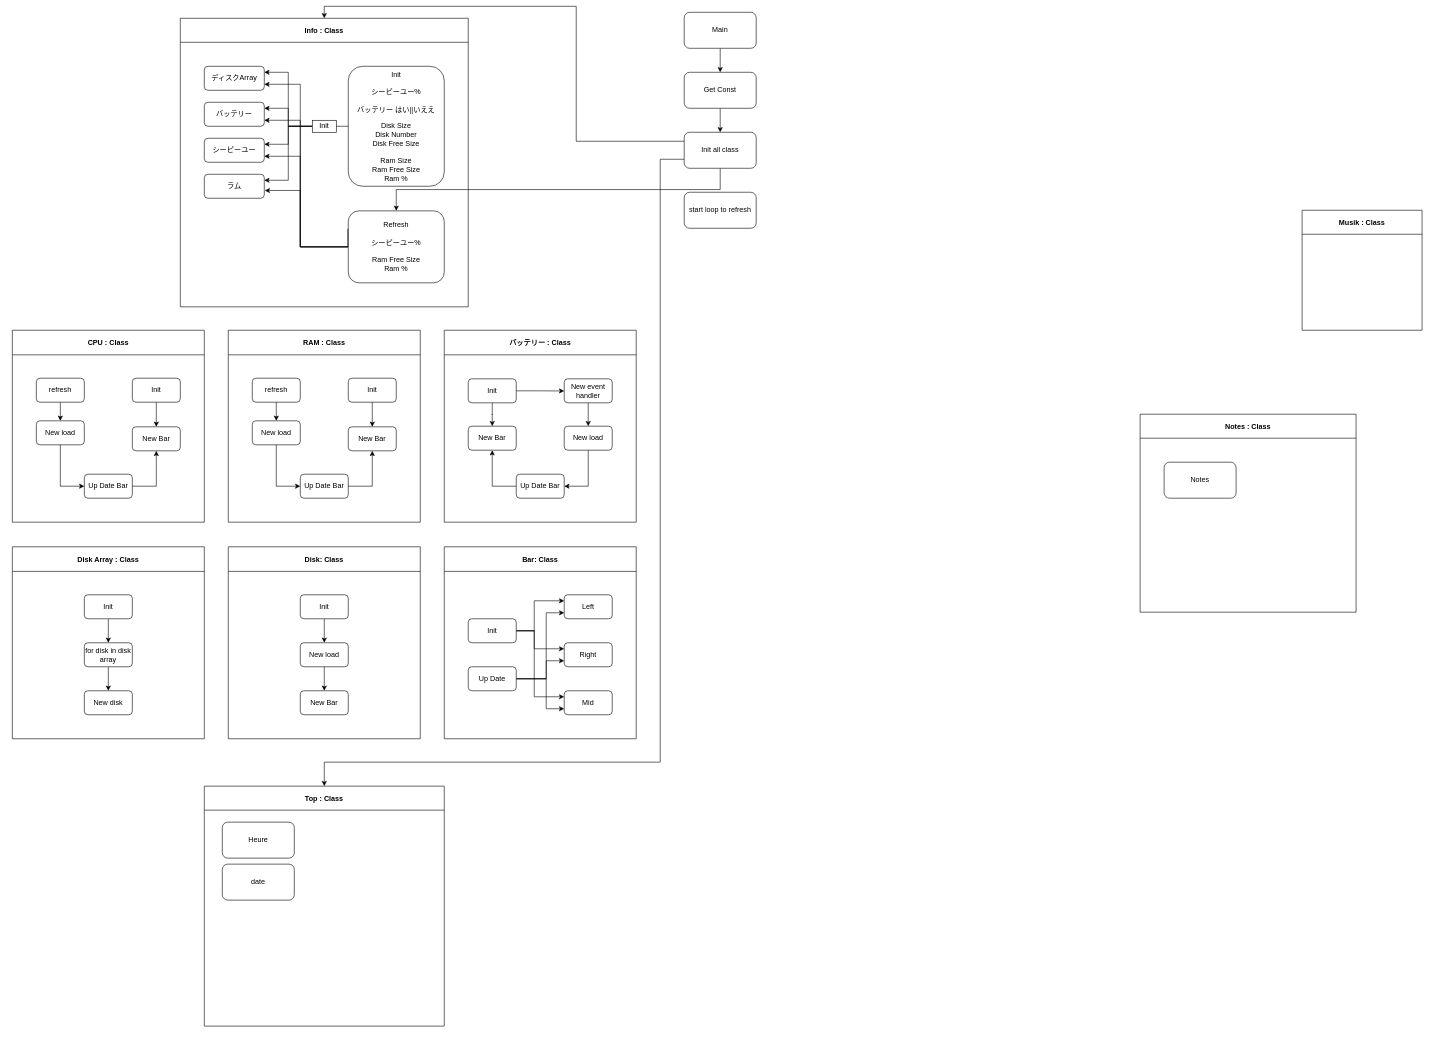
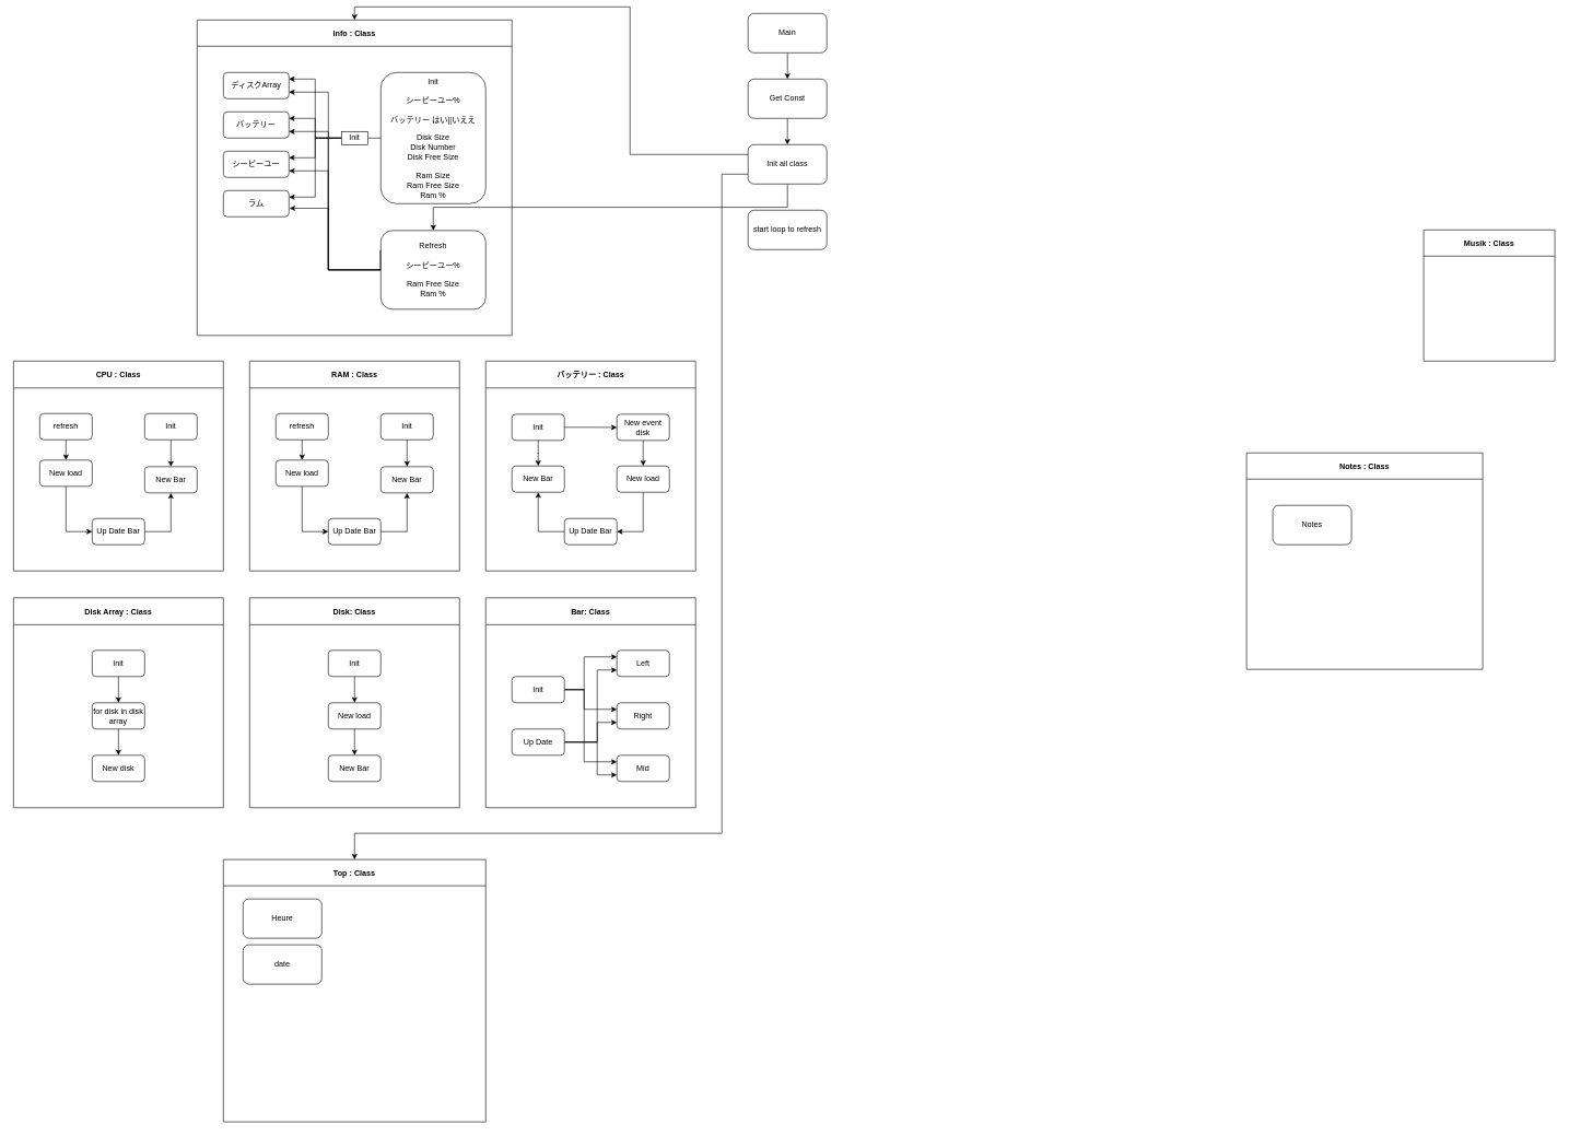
- <mxCell id="62" value="New event handler" style="rounded=1;whiteSpace=wrap;html=1;" vertex="1" parent="54"><mxGeometry x="200" y="81" width="80" height="40" as="geometry" /></mxCell>
+ <mxCell id="62" value="New event disk" style="rounded=1;whiteSpace=wrap;html=1;" vertex="1" parent="54"><mxGeometry x="200" y="81" width="80" height="40" as="geometry" /></mxCell>
